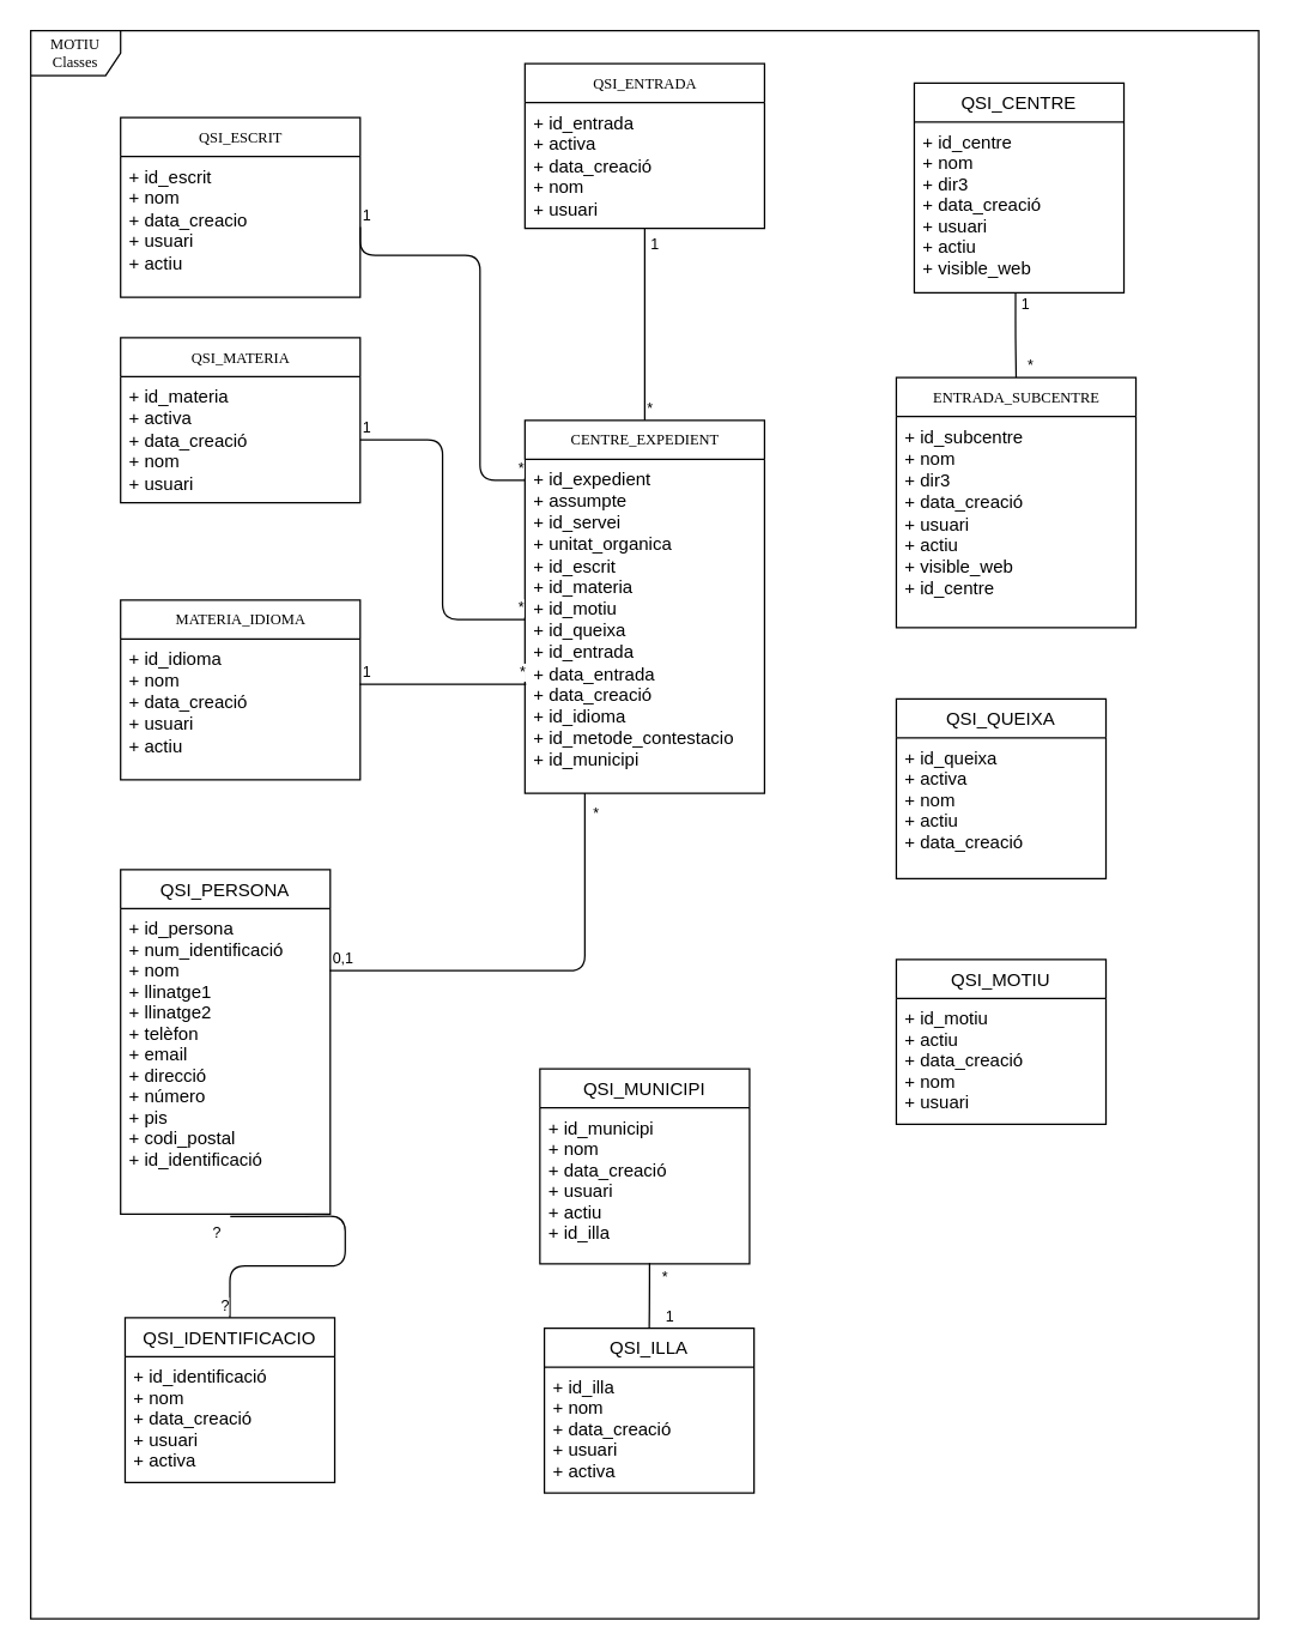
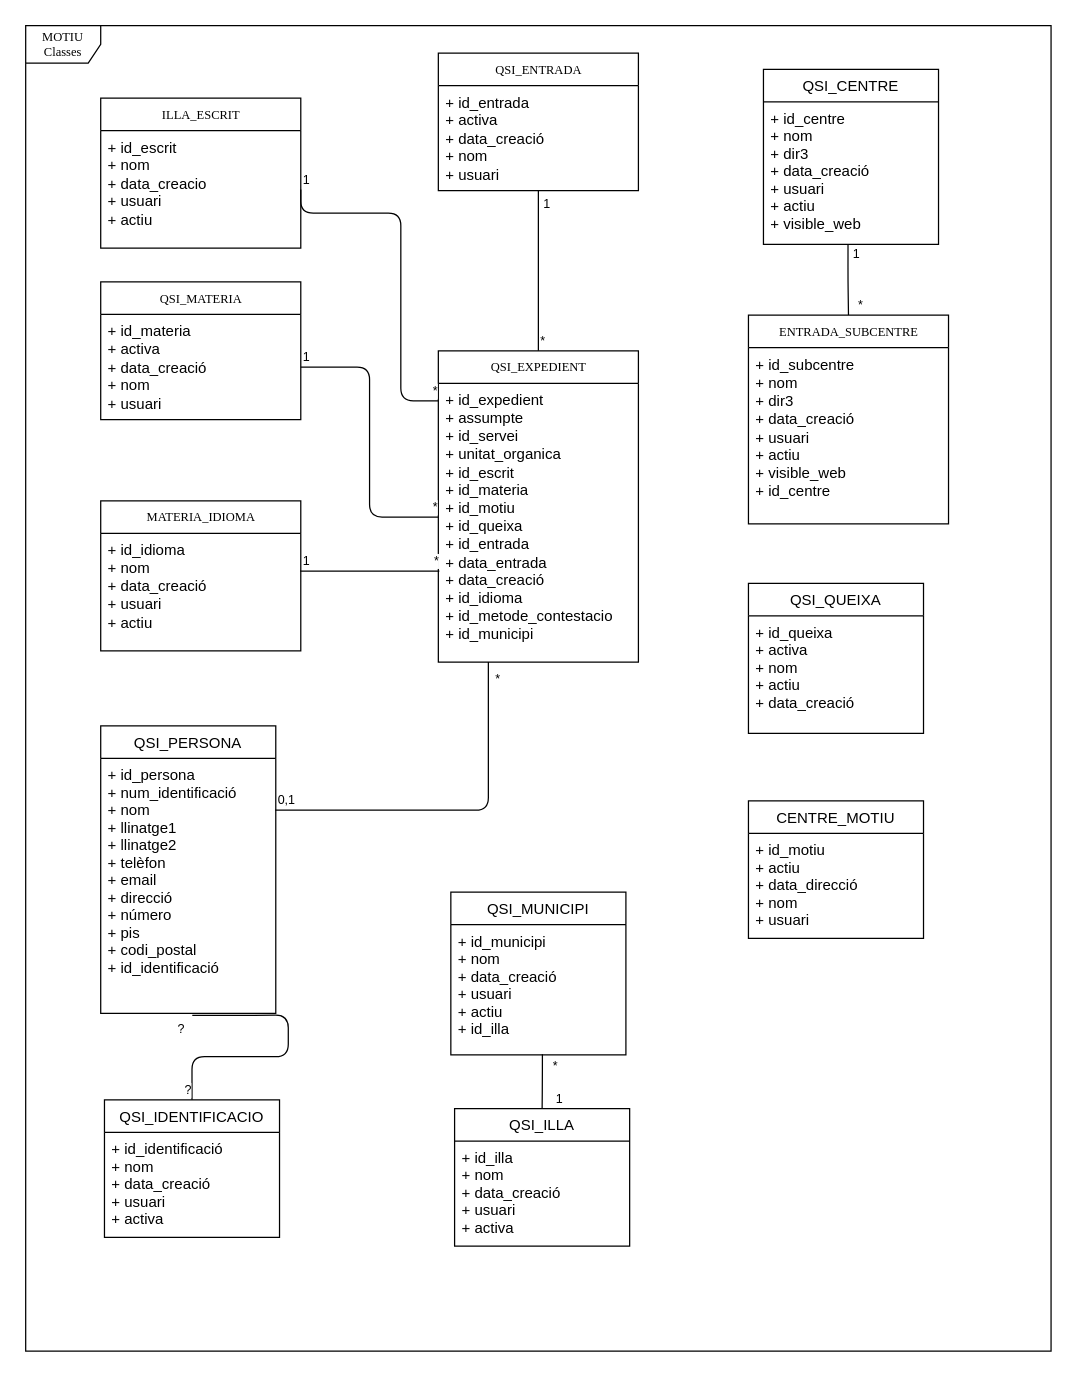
- <mxCell id="13" value="QSI_ESCRIT" style="swimlane;html=1;fontStyle=0;childLayout=stackLayout;horizontal=1;startSize=26;fillColor=none;horizontalStack=0;resizeParent=1;resizeLast=0;collapsible=1;marginBottom=0;swimlaneFillColor=#ffffff;rounded=0;shadow=0;comic=0;labelBackgroundColor=none;strokeColor=#000000;strokeWidth=1;fontFamily=Verdana;fontSize=10;fontColor=#000000;align=center;" parent="1" vertex="1"><mxGeometry x="80" y="78" width="160" height="120" as="geometry" /></mxCell>
+ <mxCell id="13" value="ILLA_ESCRIT" style="swimlane;html=1;fontStyle=0;childLayout=stackLayout;horizontal=1;startSize=26;fillColor=none;horizontalStack=0;resizeParent=1;resizeLast=0;collapsible=1;marginBottom=0;swimlaneFillColor=#ffffff;rounded=0;shadow=0;comic=0;labelBackgroundColor=none;strokeColor=#000000;strokeWidth=1;fontFamily=Verdana;fontSize=10;fontColor=#000000;align=center;" parent="1" vertex="1"><mxGeometry x="80" y="78" width="160" height="120" as="geometry" /></mxCell>
- <mxCell id="7" value="CENTRE_EXPEDIENT" style="swimlane;html=1;fontStyle=0;childLayout=stackLayout;horizontal=1;startSize=26;fillColor=none;horizontalStack=0;resizeParent=1;resizeLast=0;collapsible=1;marginBottom=0;swimlaneFillColor=#ffffff;rounded=0;shadow=0;comic=0;labelBackgroundColor=none;strokeColor=#000000;strokeWidth=1;fontFamily=Verdana;fontSize=10;fontColor=#000000;align=center;" parent="1" vertex="1"><mxGeometry x="350" y="280" width="160" height="249" as="geometry" /></mxCell>
+ <mxCell id="7" value="QSI_EXPEDIENT" style="swimlane;html=1;fontStyle=0;childLayout=stackLayout;horizontal=1;startSize=26;fillColor=none;horizontalStack=0;resizeParent=1;resizeLast=0;collapsible=1;marginBottom=0;swimlaneFillColor=#ffffff;rounded=0;shadow=0;comic=0;labelBackgroundColor=none;strokeColor=#000000;strokeWidth=1;fontFamily=Verdana;fontSize=10;fontColor=#000000;align=center;" parent="1" vertex="1"><mxGeometry x="350" y="280" width="160" height="249" as="geometry" /></mxCell>
- <mxCell id="25" value="QSI_MOTIU" style="swimlane;fontStyle=0;childLayout=stackLayout;horizontal=1;startSize=26;fillColor=none;horizontalStack=0;resizeParent=1;resizeParentMax=0;resizeLast=0;collapsible=1;marginBottom=0;" vertex="1" parent="1"><mxGeometry x="598" y="640" width="140" height="110" as="geometry" /></mxCell>
+ <mxCell id="25" value="CENTRE_MOTIU" style="swimlane;fontStyle=0;childLayout=stackLayout;horizontal=1;startSize=26;fillColor=none;horizontalStack=0;resizeParent=1;resizeParentMax=0;resizeLast=0;collapsible=1;marginBottom=0;" vertex="1" parent="1"><mxGeometry x="598" y="640" width="140" height="110" as="geometry" /></mxCell>
- <mxCell id="26" value="+ id_motiu&#10;+ actiu&#10;+ data_creació&#10;+ nom&#10;+ usuari&#10;" style="text;strokeColor=none;fillColor=none;align=left;verticalAlign=top;spacingLeft=4;spacingRight=4;overflow=hidden;rotatable=0;points=[[0,0.5],[1,0.5]];portConstraint=eastwest;" vertex="1" parent="25"><mxGeometry y="26" width="140" height="84" as="geometry" /></mxCell>
+ <mxCell id="26" value="+ id_motiu&#10;+ actiu&#10;+ data_direcció&#10;+ nom&#10;+ usuari&#10;" style="text;strokeColor=none;fillColor=none;align=left;verticalAlign=top;spacingLeft=4;spacingRight=4;overflow=hidden;rotatable=0;points=[[0,0.5],[1,0.5]];portConstraint=eastwest;" vertex="1" parent="25"><mxGeometry y="26" width="140" height="84" as="geometry" /></mxCell>
